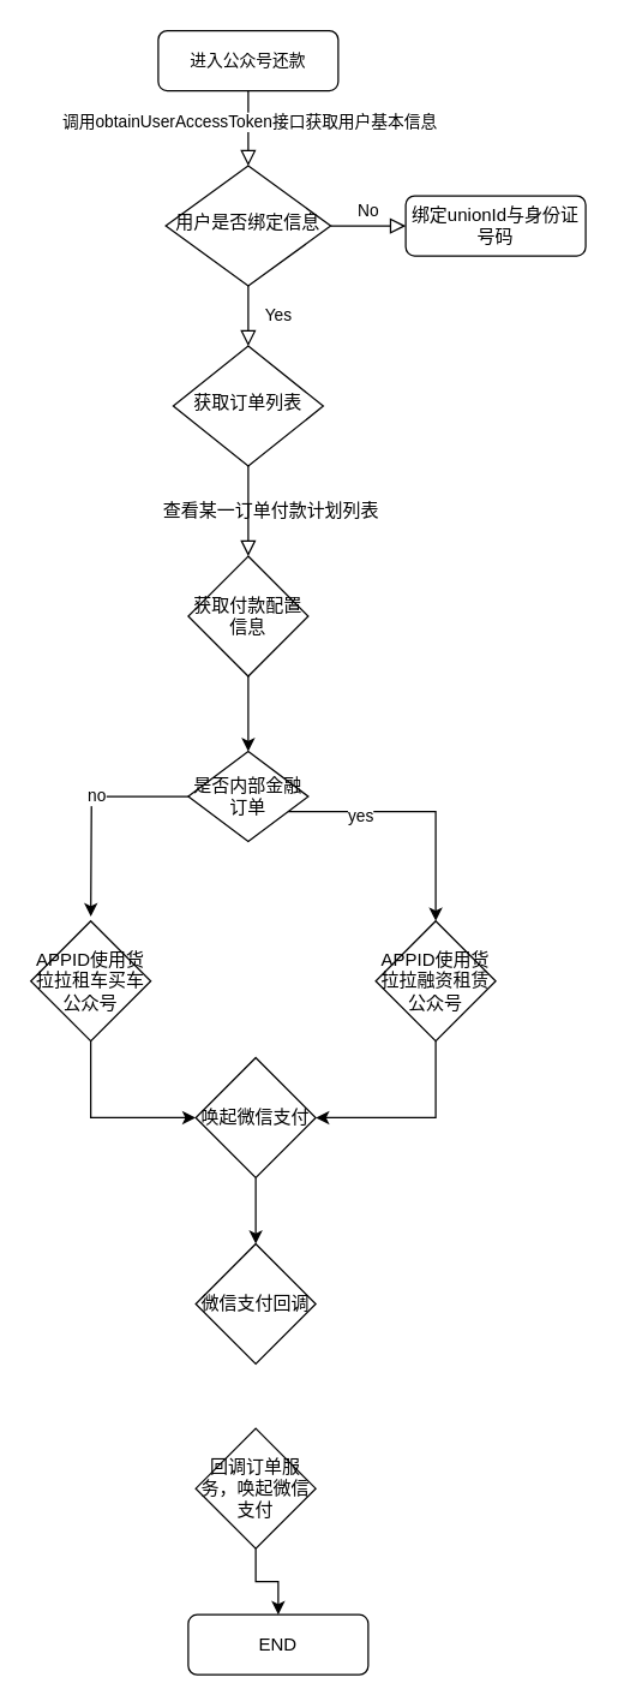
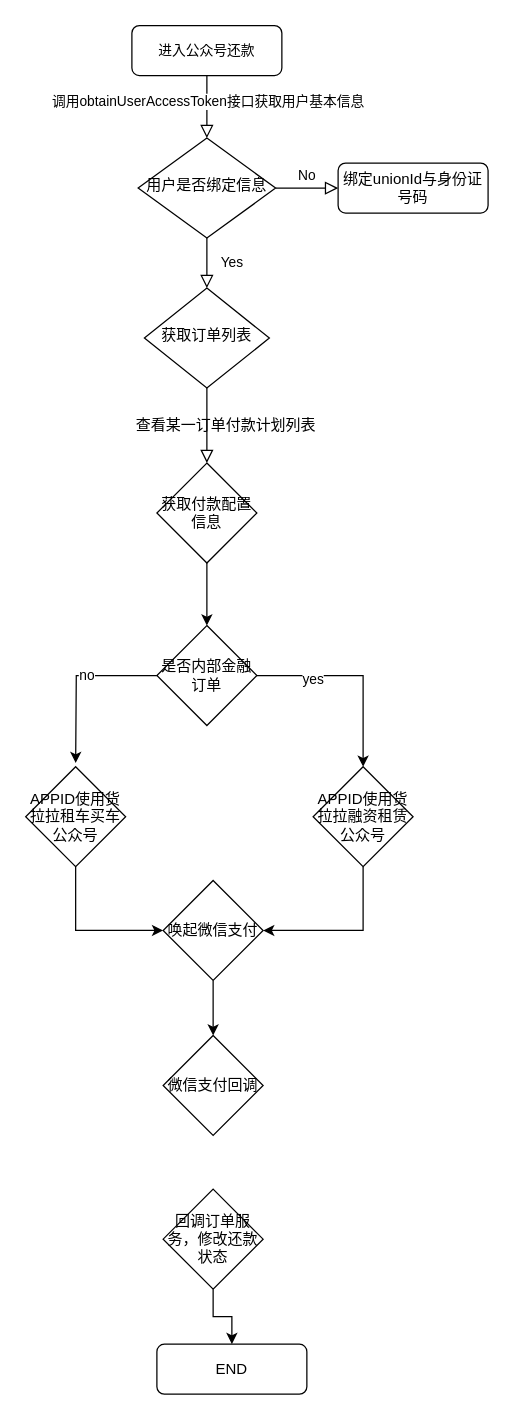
- <mxCell id="21" value="是否内部金融订单" style="rhombus;whiteSpace=wrap;html=1;fontFamily=Helvetica;" parent="1" vertex="1"><mxGeometry x="125" y="500" width="80" height="60" as="geometry" /></mxCell>
+ <mxCell id="21" value="是否内部金融订单" style="rhombus;whiteSpace=wrap;html=1;fontFamily=Helvetica;" parent="1" vertex="1"><mxGeometry x="125" y="500" width="80" height="80" as="geometry" /></mxCell>
- <mxCell id="28" value="回调订单服务，唤起微信支付" style="rhombus;whiteSpace=wrap;html=1;fontFamily=Helvetica;" parent="1" vertex="1"><mxGeometry x="130" y="951" width="80" height="80" as="geometry" /></mxCell>
+ <mxCell id="28" value="回调订单服务，修改还款状态" style="rhombus;whiteSpace=wrap;html=1;fontFamily=Helvetica;" parent="1" vertex="1"><mxGeometry x="130" y="951" width="80" height="80" as="geometry" /></mxCell>
